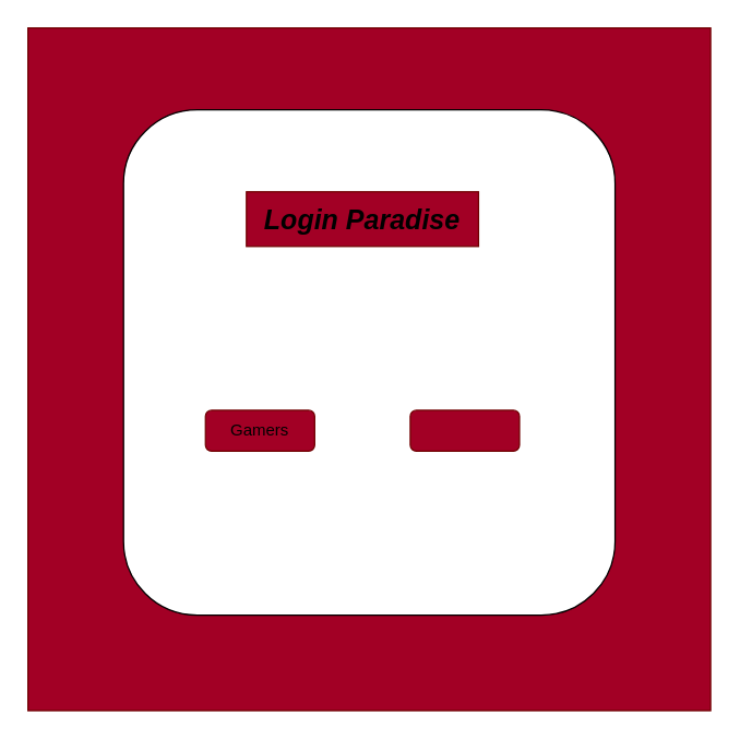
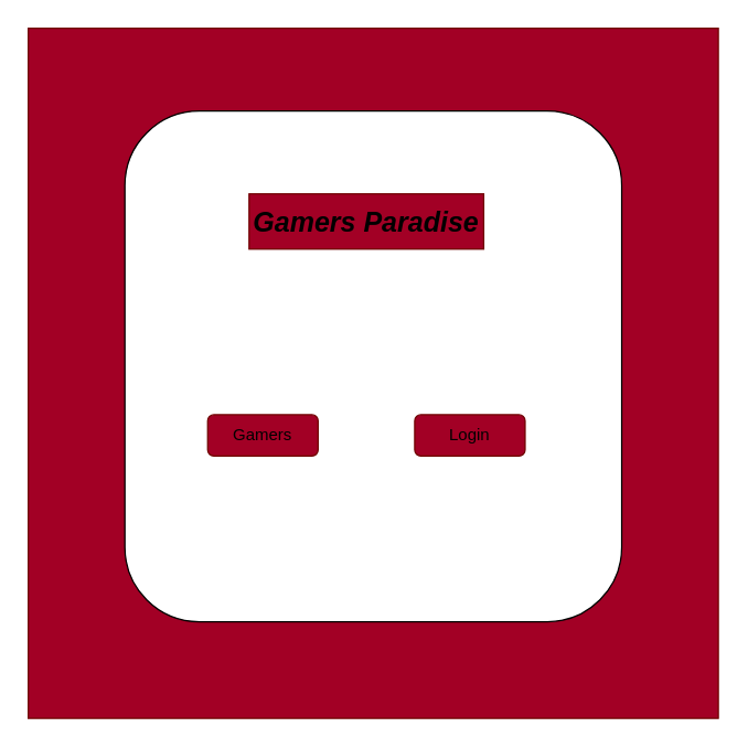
- <mxCell id="4" value="&lt;font style=&quot;font-size: 20px&quot; color=&quot;#000000&quot;&gt;&lt;i&gt;&lt;b&gt;Login Paradise&lt;/b&gt;&lt;/i&gt;&lt;/font&gt;" style="text;html=1;align=center;verticalAlign=middle;whiteSpace=wrap;rounded=0;fillColor=#a20025;strokeColor=#6F0000;fontColor=#ffffff;" parent="1" vertex="1"><mxGeometry x="180" y="140" width="170" height="40" as="geometry" /></mxCell>
+ <mxCell id="4" value="&lt;font style=&quot;font-size: 20px&quot; color=&quot;#000000&quot;&gt;&lt;i&gt;&lt;b&gt;Gamers Paradise&lt;/b&gt;&lt;/i&gt;&lt;/font&gt;" style="text;html=1;align=center;verticalAlign=middle;whiteSpace=wrap;rounded=0;fillColor=#a20025;strokeColor=#6F0000;fontColor=#ffffff;" parent="1" vertex="1"><mxGeometry x="180" y="140" width="170" height="40" as="geometry" /></mxCell>
+ <mxCell id="8" value="&lt;font color=&quot;#000000&quot;&gt;Login&lt;/font&gt;" style="text;html=1;strokeColor=none;fillColor=none;align=center;verticalAlign=middle;whiteSpace=wrap;rounded=0;" parent="1" vertex="1"><mxGeometry x="320" y="305" width="40" height="20" as="geometry" /></mxCell>
